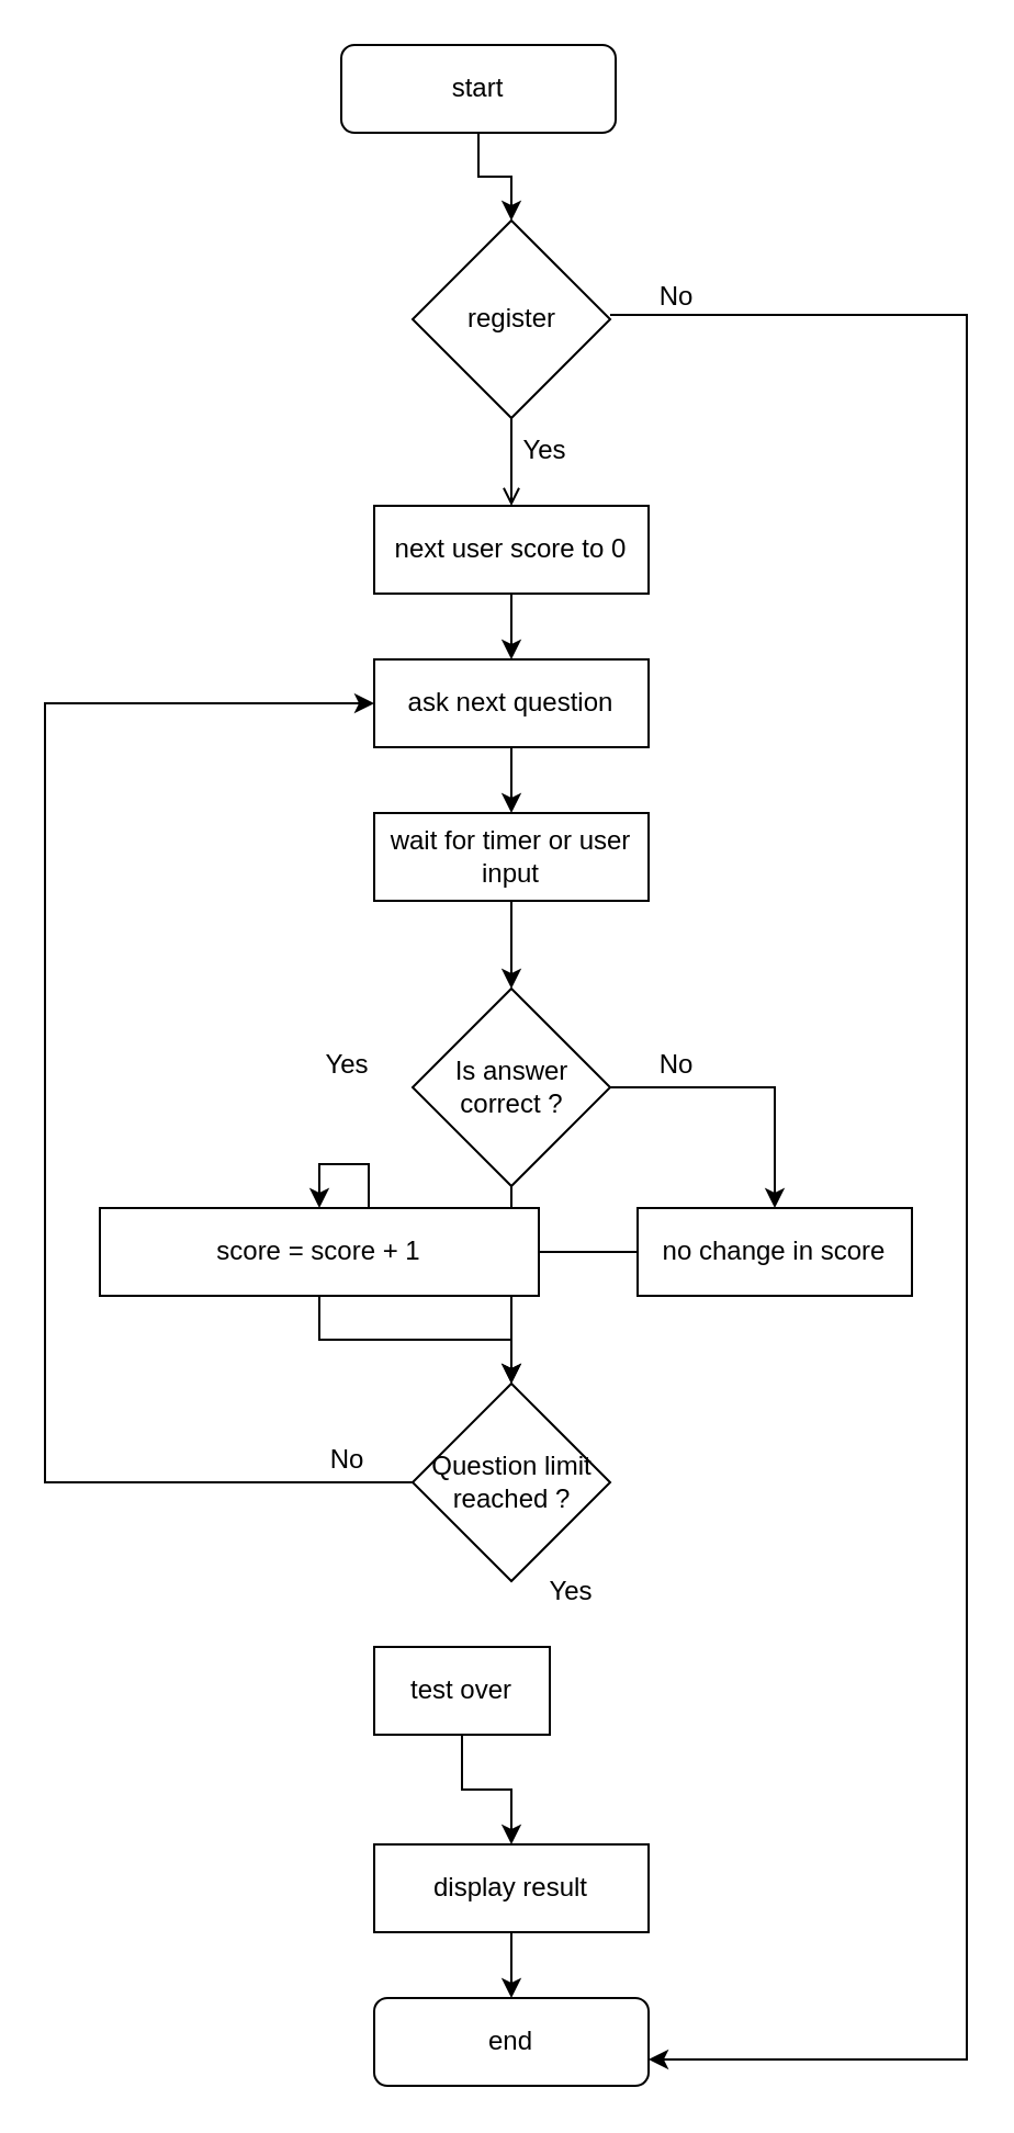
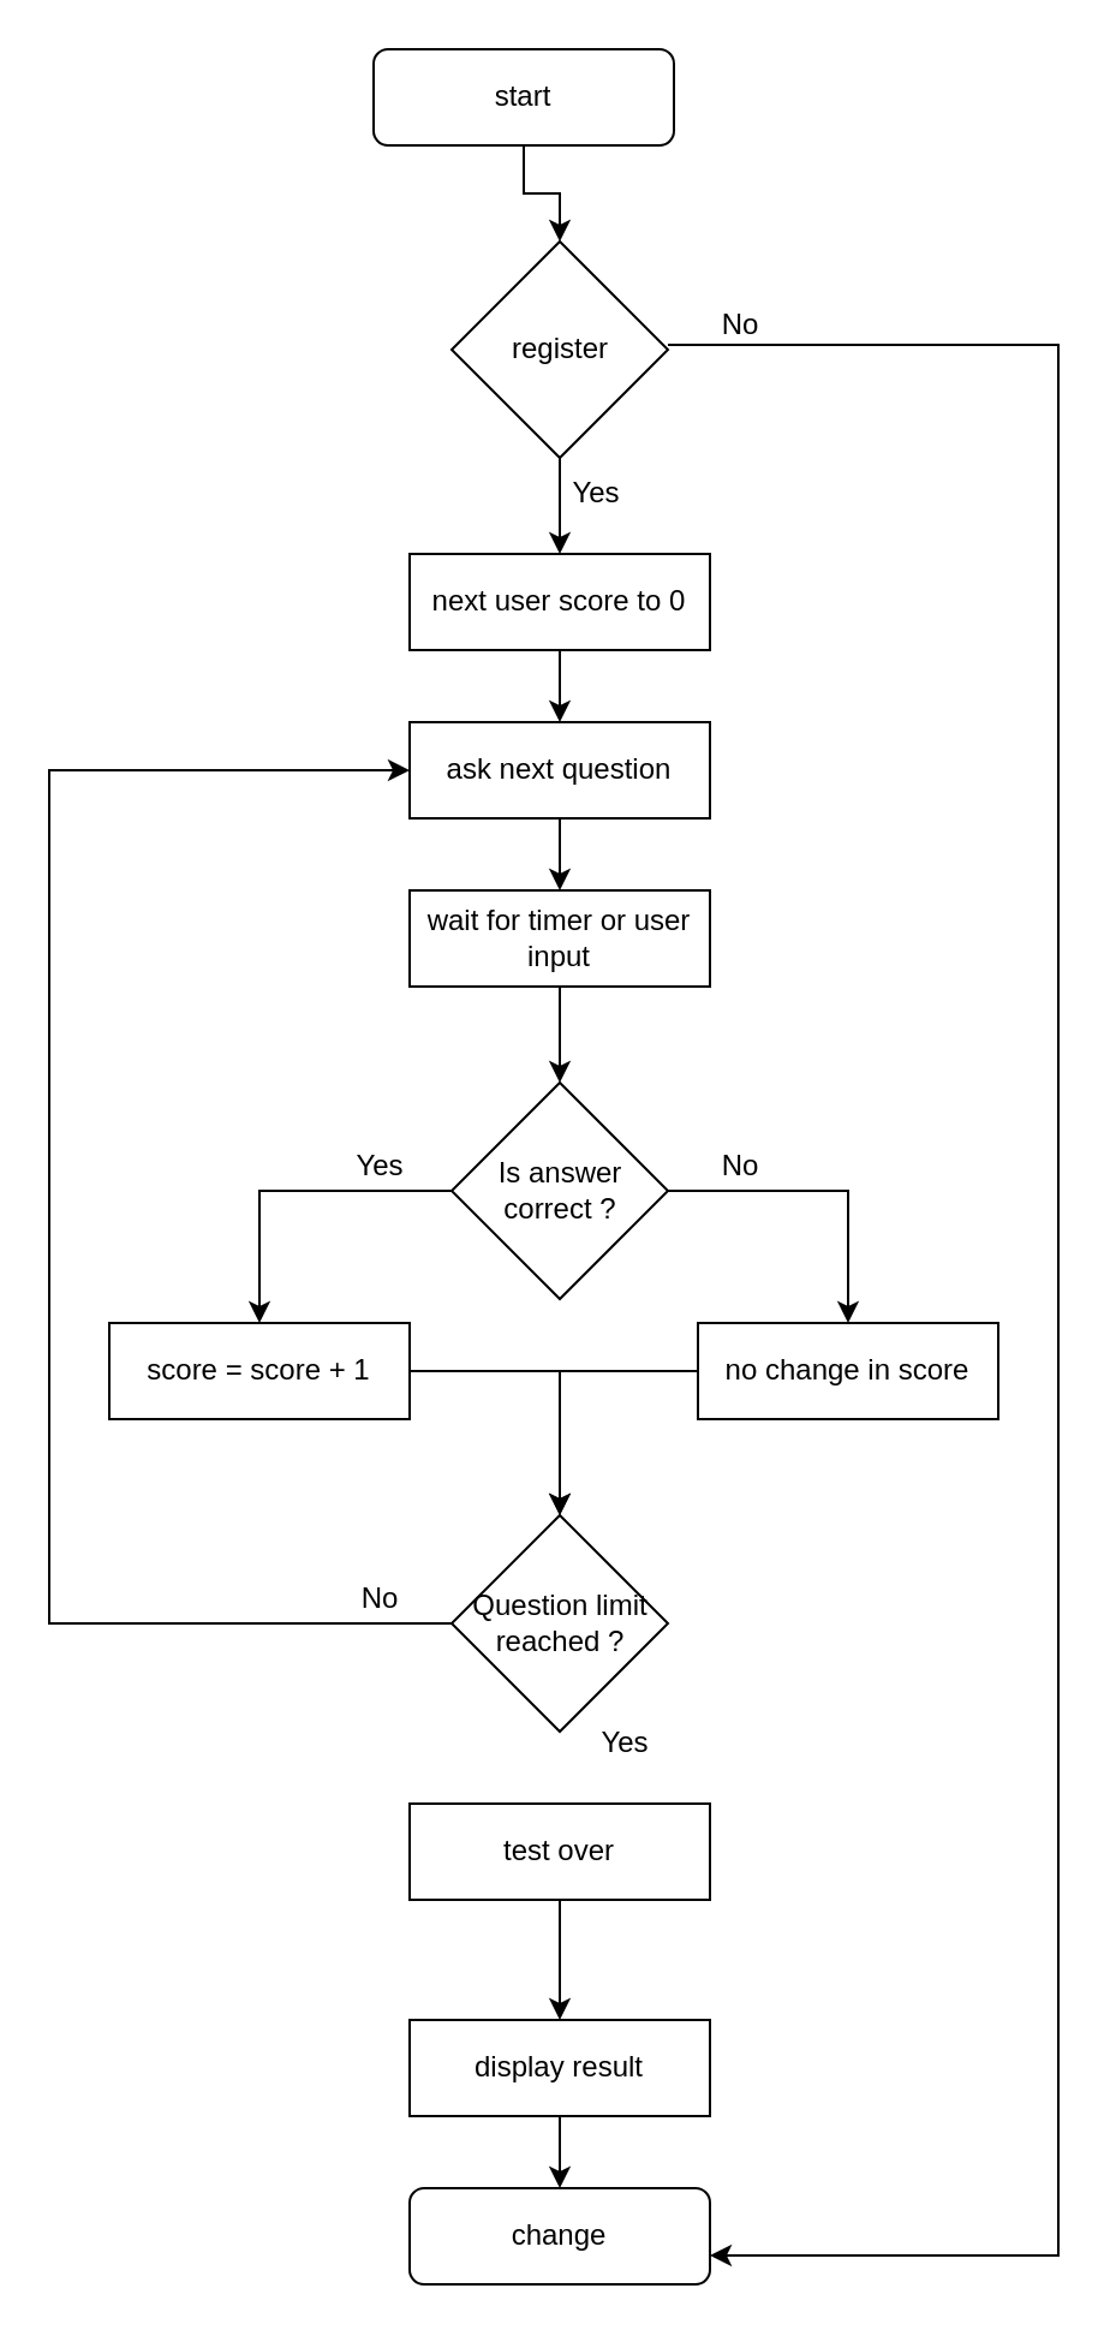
- <mxCell id="6" value="" style="edgeStyle=orthogonalEdgeStyle;rounded=0;orthogonalLoop=1;jettySize=auto;html=1;endArrow=open;" edge="1" parent="1" source="8" target="5"><mxGeometry relative="1" as="geometry" /></mxCell>
+ <mxCell id="6" value="" style="edgeStyle=orthogonalEdgeStyle;rounded=0;orthogonalLoop=1;jettySize=auto;html=1;" edge="1" parent="1" source="8" target="5"><mxGeometry relative="1" as="geometry" /></mxCell>
- <mxCell id="19" value="score = score + 1" style="rounded=0;whiteSpace=wrap;html=1;" vertex="1" parent="1"><mxGeometry x="45" y="550" width="200" height="40" as="geometry" /></mxCell>
+ <mxCell id="19" value="score = score + 1" style="rounded=0;whiteSpace=wrap;html=1;" vertex="1" parent="1"><mxGeometry x="45" y="550" width="125" height="40" as="geometry" /></mxCell>
- <mxCell id="23" value="test over" style="rounded=0;whiteSpace=wrap;html=1;" vertex="1" parent="1"><mxGeometry x="170" y="750" width="80" height="40" as="geometry" /></mxCell>
+ <mxCell id="23" value="test over" style="rounded=0;whiteSpace=wrap;html=1;" vertex="1" parent="1"><mxGeometry x="170" y="750" width="125" height="40" as="geometry" /></mxCell>
- <mxCell id="26" value="end" style="rounded=1;whiteSpace=wrap;html=1;" vertex="1" parent="1"><mxGeometry x="170" y="910" width="125" height="40" as="geometry" /></mxCell>
+ <mxCell id="26" value="change" style="rounded=1;whiteSpace=wrap;html=1;" vertex="1" parent="1"><mxGeometry x="170" y="910" width="125" height="40" as="geometry" /></mxCell>
